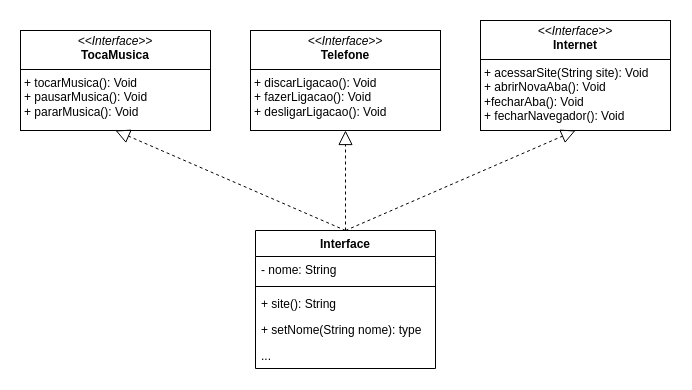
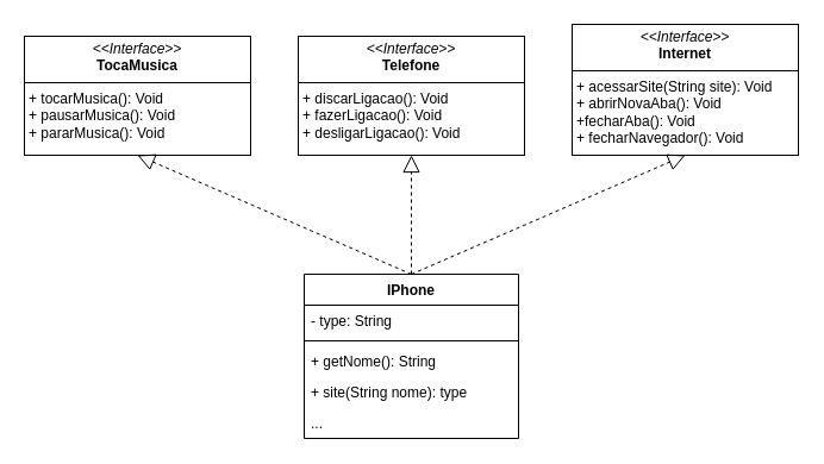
- <mxCell id="5" value="Interface" style="swimlane;fontStyle=1;align=center;verticalAlign=top;childLayout=stackLayout;horizontal=1;startSize=26;horizontalStack=0;resizeParent=1;resizeParentMax=0;resizeLast=0;collapsible=1;marginBottom=0;whiteSpace=wrap;html=1;" vertex="1" parent="1"><mxGeometry x="255" y="230" width="180" height="138" as="geometry" /></mxCell>
+ <mxCell id="5" value="IPhone" style="swimlane;fontStyle=1;align=center;verticalAlign=top;childLayout=stackLayout;horizontal=1;startSize=26;horizontalStack=0;resizeParent=1;resizeParentMax=0;resizeLast=0;collapsible=1;marginBottom=0;whiteSpace=wrap;html=1;" vertex="1" parent="1"><mxGeometry x="255" y="230" width="180" height="138" as="geometry" /></mxCell>
- <mxCell id="6" value="- nome: String" style="text;strokeColor=none;fillColor=none;align=left;verticalAlign=top;spacingLeft=4;spacingRight=4;overflow=hidden;rotatable=0;points=[[0,0.5],[1,0.5]];portConstraint=eastwest;whiteSpace=wrap;html=1;" vertex="1" parent="5"><mxGeometry y="26" width="180" height="26" as="geometry" /></mxCell>
+ <mxCell id="6" value="- type: String" style="text;strokeColor=none;fillColor=none;align=left;verticalAlign=top;spacingLeft=4;spacingRight=4;overflow=hidden;rotatable=0;points=[[0,0.5],[1,0.5]];portConstraint=eastwest;whiteSpace=wrap;html=1;" vertex="1" parent="5"><mxGeometry y="26" width="180" height="26" as="geometry" /></mxCell>
- <mxCell id="8" value="+ site(): String" style="text;strokeColor=none;fillColor=none;align=left;verticalAlign=top;spacingLeft=4;spacingRight=4;overflow=hidden;rotatable=0;points=[[0,0.5],[1,0.5]];portConstraint=eastwest;whiteSpace=wrap;html=1;" vertex="1" parent="5"><mxGeometry y="60" width="180" height="26" as="geometry" /></mxCell>
+ <mxCell id="8" value="+ getNome(): String" style="text;strokeColor=none;fillColor=none;align=left;verticalAlign=top;spacingLeft=4;spacingRight=4;overflow=hidden;rotatable=0;points=[[0,0.5],[1,0.5]];portConstraint=eastwest;whiteSpace=wrap;html=1;" vertex="1" parent="5"><mxGeometry y="60" width="180" height="26" as="geometry" /></mxCell>
- <mxCell id="9" value="+ setNome(String nome): type" style="text;strokeColor=none;fillColor=none;align=left;verticalAlign=top;spacingLeft=4;spacingRight=4;overflow=hidden;rotatable=0;points=[[0,0.5],[1,0.5]];portConstraint=eastwest;whiteSpace=wrap;html=1;" vertex="1" parent="5"><mxGeometry y="86" width="180" height="26" as="geometry" /></mxCell>
+ <mxCell id="9" value="+ site(String nome): type" style="text;strokeColor=none;fillColor=none;align=left;verticalAlign=top;spacingLeft=4;spacingRight=4;overflow=hidden;rotatable=0;points=[[0,0.5],[1,0.5]];portConstraint=eastwest;whiteSpace=wrap;html=1;" vertex="1" parent="5"><mxGeometry y="86" width="180" height="26" as="geometry" /></mxCell>
